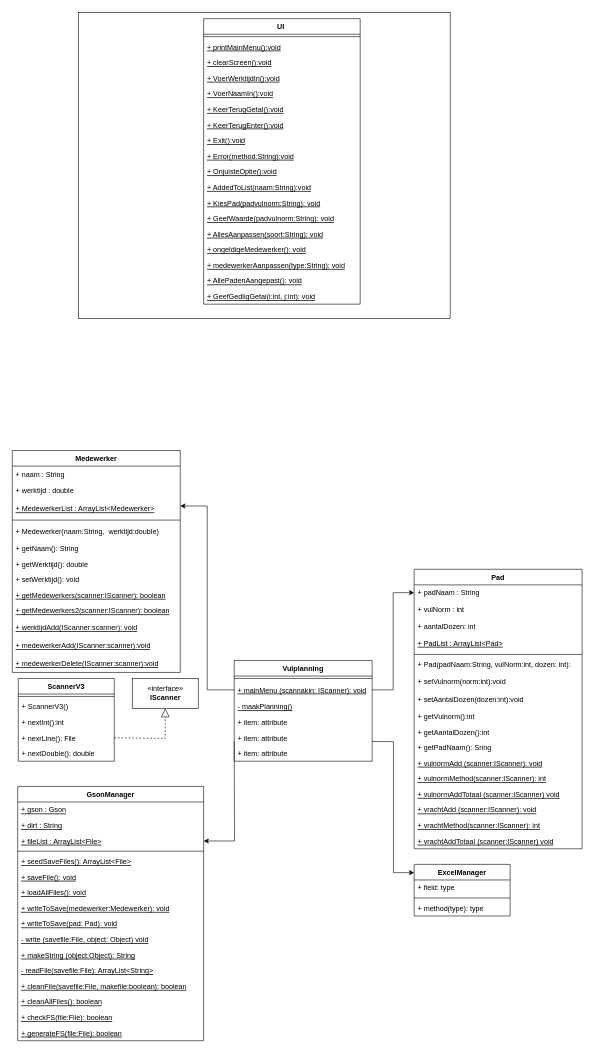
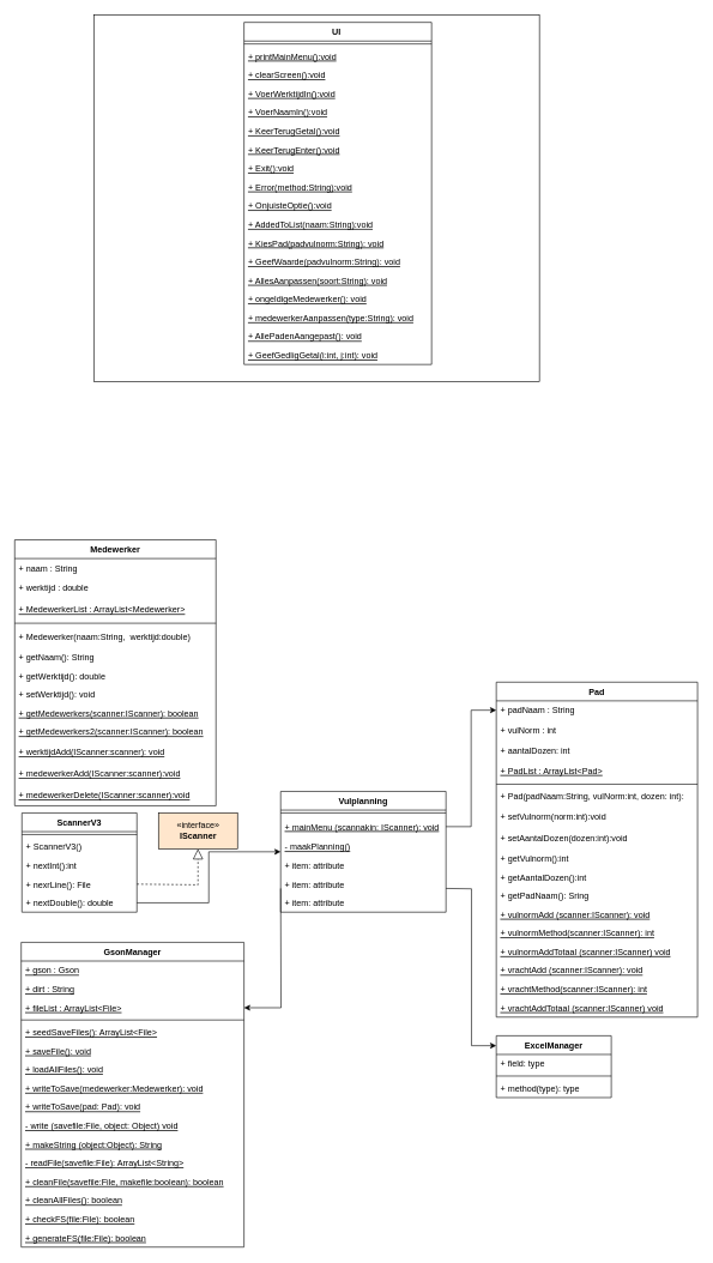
- <mxCell id="71" style="edgeStyle=orthogonalEdgeStyle;rounded=0;orthogonalLoop=1;jettySize=auto;html=1;exitX=0;exitY=0.5;exitDx=0;exitDy=0;entryX=1;entryY=0.25;entryDx=0;entryDy=0;" edge="1" parent="1" source="37" target="3"><mxGeometry relative="1" as="geometry" /></mxCell>
- <mxCell id="42" value="«interface»&lt;br&gt;&lt;b&gt;IScanner&lt;/b&gt;" style="html=1;" parent="1" vertex="1"><mxGeometry x="220" y="1130" width="110" height="50" as="geometry" /></mxCell>
+ <mxCell id="42" value="«interface»&lt;br&gt;&lt;b&gt;IScanner&lt;/b&gt;" style="html=1;fillColor=#ffe6cc;" parent="1" vertex="1"><mxGeometry x="220" y="1130" width="110" height="50" as="geometry" /></mxCell>
+ <mxCell id="69" style="edgeStyle=orthogonalEdgeStyle;rounded=0;orthogonalLoop=1;jettySize=auto;html=1;exitX=1;exitY=0.5;exitDx=0;exitDy=0;entryX=0;entryY=0.5;entryDx=0;entryDy=0;" edge="1" parent="1" source="48" target="35"><mxGeometry relative="1" as="geometry" /></mxCell>
